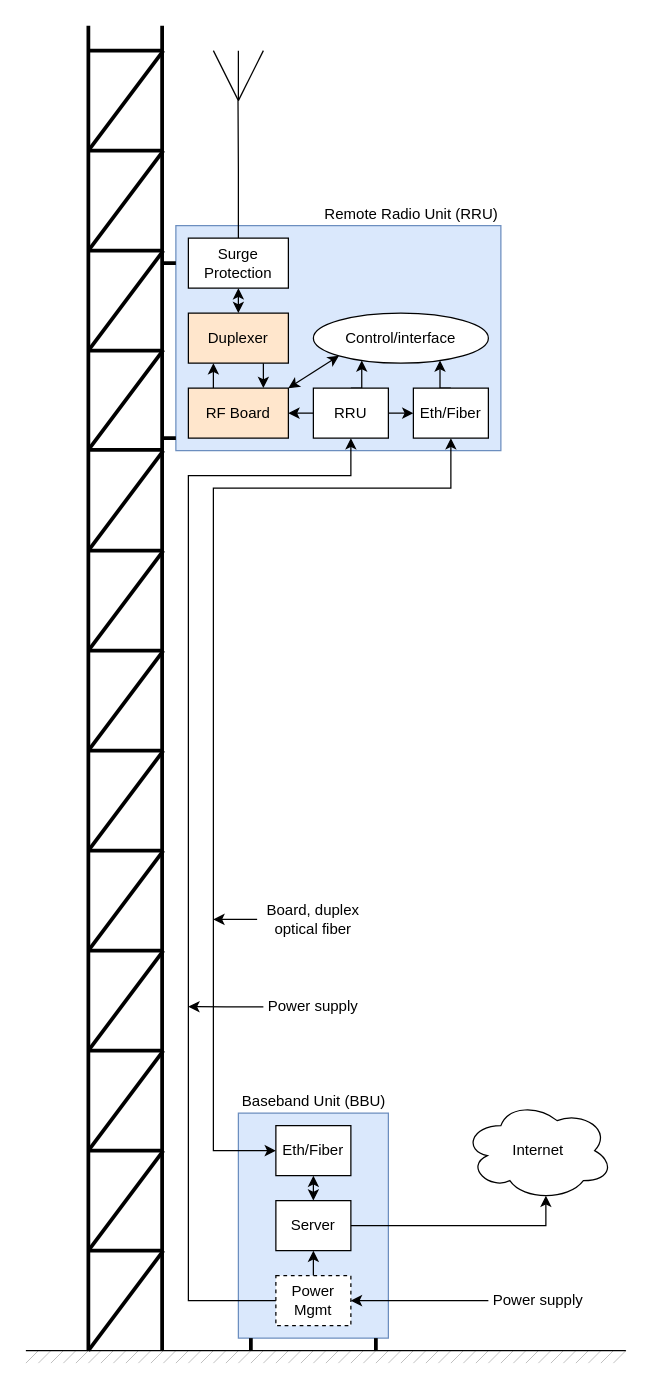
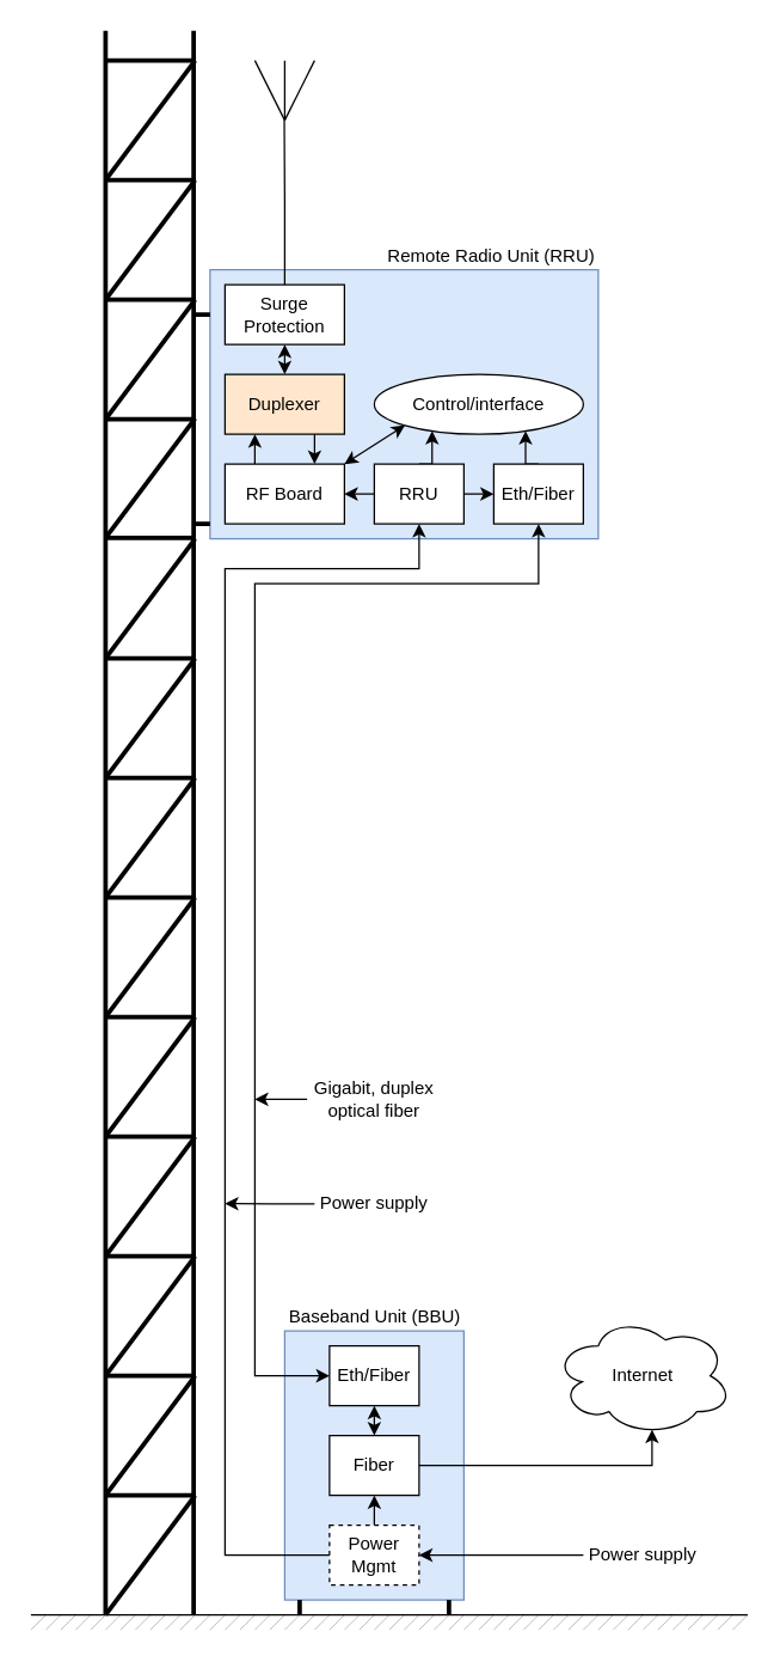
- <mxCell id="13" value="RF Board" style="rounded=0;whiteSpace=wrap;html=1;fillColor=#ffe6cc;" parent="1" vertex="1"><mxGeometry x="150" y="310" width="80" height="40" as="geometry" /></mxCell>
+ <mxCell id="13" value="RF Board" style="rounded=0;whiteSpace=wrap;html=1;" parent="1" vertex="1"><mxGeometry x="150" y="310" width="80" height="40" as="geometry" /></mxCell>
- <mxCell id="63" value="Board, duplex optical fiber" style="text;html=1;align=center;verticalAlign=middle;whiteSpace=wrap;rounded=0;" parent="1" vertex="1"><mxGeometry x="205" y="720" width="90" height="30" as="geometry" /></mxCell>
+ <mxCell id="63" value="Gigabit, duplex optical fiber" style="text;html=1;align=center;verticalAlign=middle;whiteSpace=wrap;rounded=0;" parent="1" vertex="1"><mxGeometry x="205" y="720" width="90" height="30" as="geometry" /></mxCell>
- <mxCell id="57" value="Server" style="rounded=0;whiteSpace=wrap;html=1;" parent="1" vertex="1"><mxGeometry x="220" y="960" width="60" height="40" as="geometry" /></mxCell>
+ <mxCell id="57" value="Fiber" style="rounded=0;whiteSpace=wrap;html=1;" parent="1" vertex="1"><mxGeometry x="220" y="960" width="60" height="40" as="geometry" /></mxCell>
